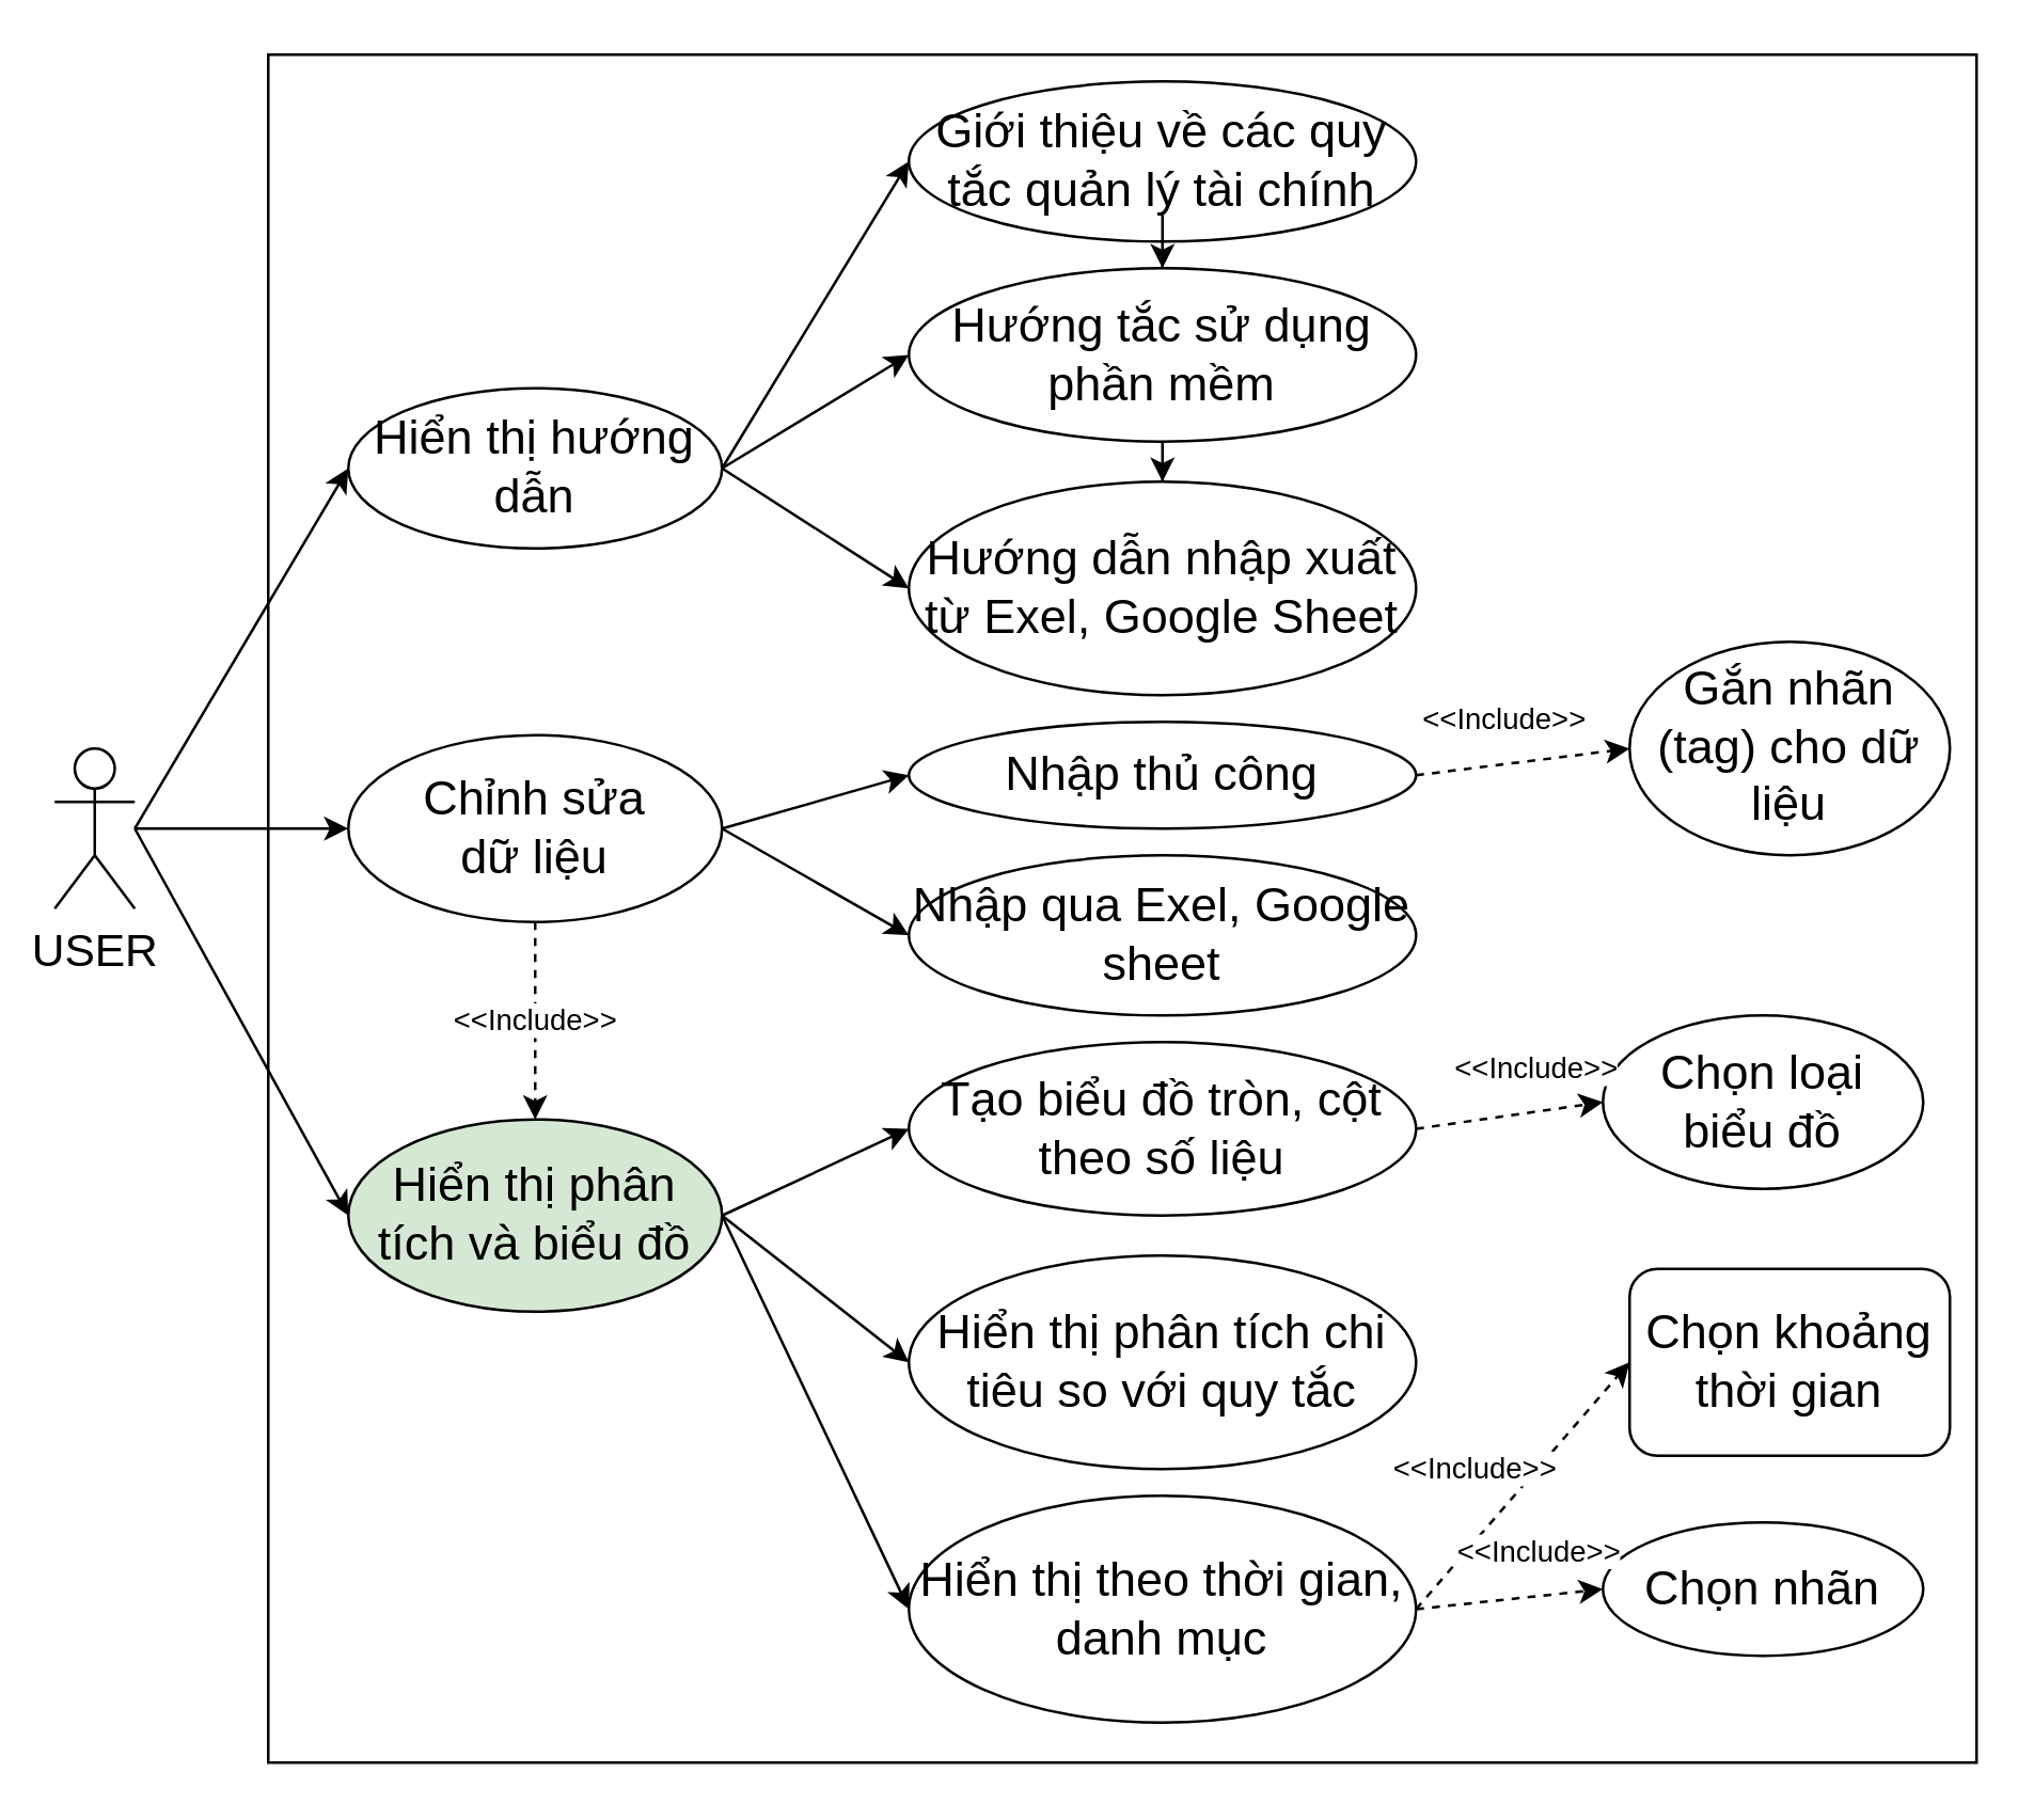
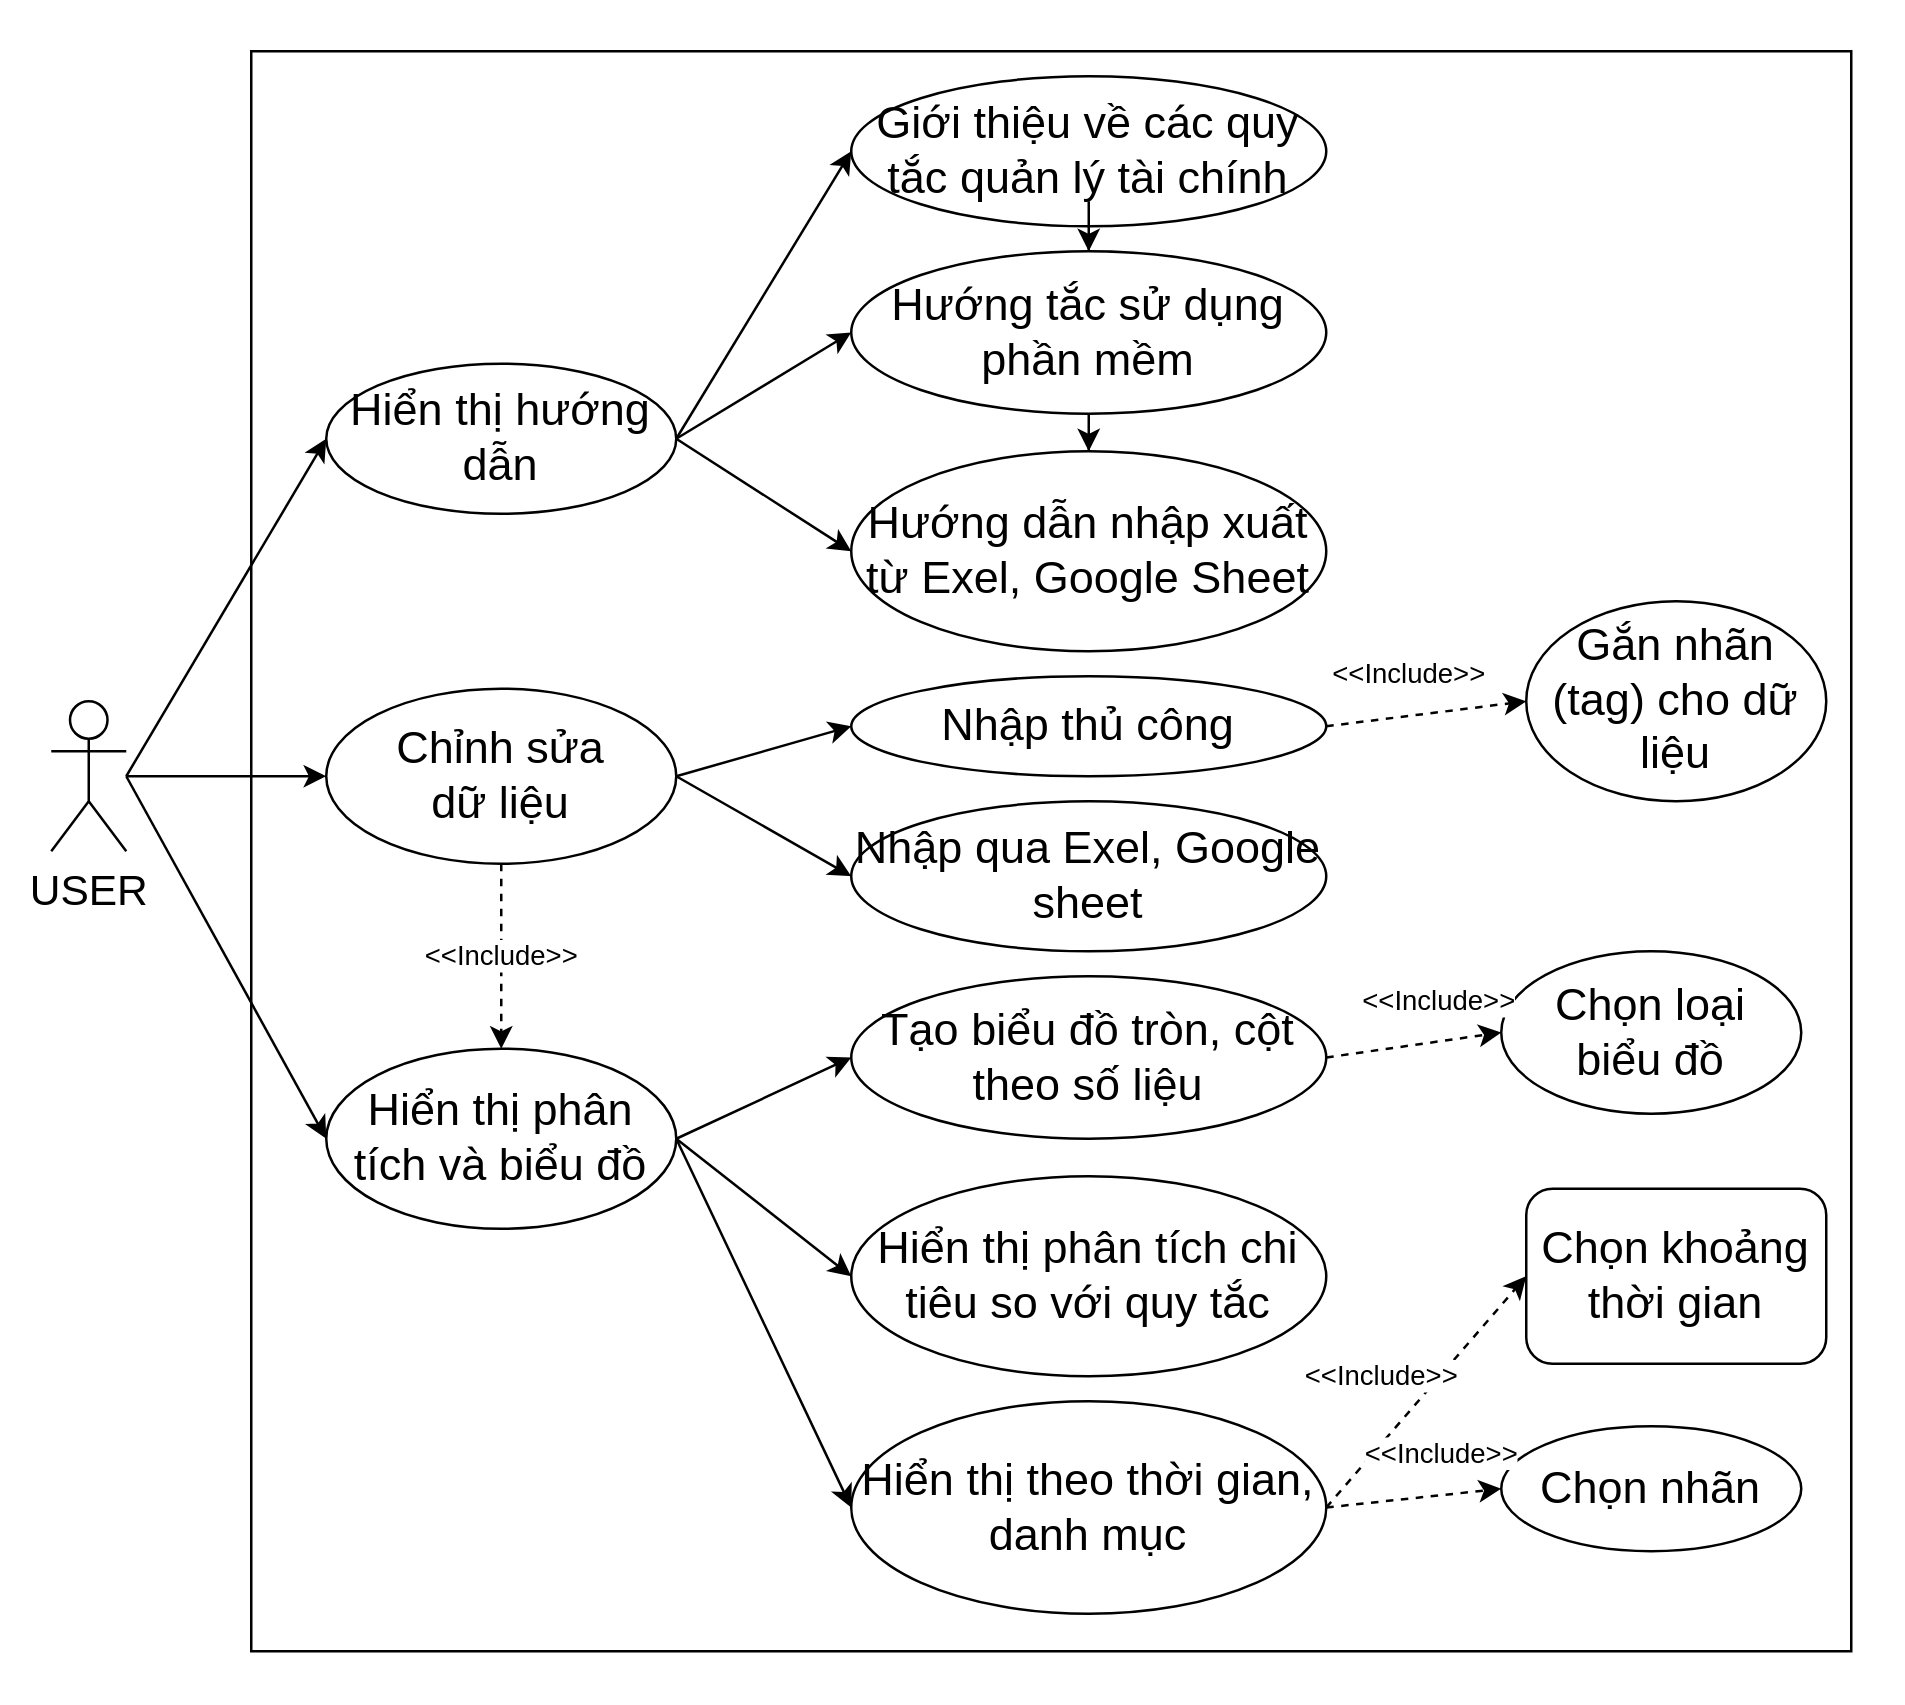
- <mxCell id="15" value="Hiển thị phân tích và biểu đồ" style="ellipse;whiteSpace=wrap;html=1;fontSize=18;fillColor=#d5e8d4;" parent="1" vertex="1"><mxGeometry x="130" y="419" width="140" height="72" as="geometry" /></mxCell>
+ <mxCell id="15" value="Hiển thị phân tích và biểu đồ" style="ellipse;whiteSpace=wrap;html=1;fontSize=18;" parent="1" vertex="1"><mxGeometry x="130" y="419" width="140" height="72" as="geometry" /></mxCell>
